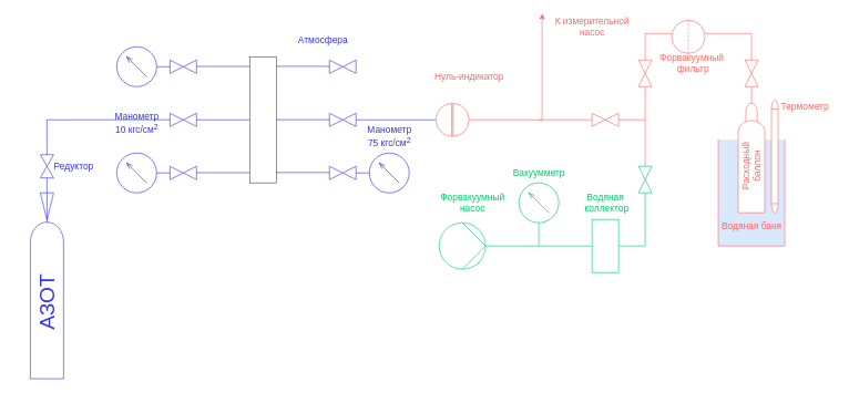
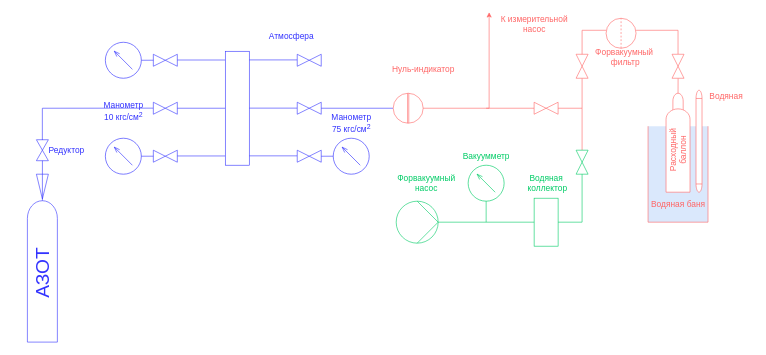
- <mxCell id="55" value="Термометр" style="text;html=1;resizable=0;autosize=1;align=center;verticalAlign=middle;points=[];fillColor=none;strokeColor=none;rounded=0;fontColor=#FF6666;fontSize=14;" parent="1" vertex="1"><mxGeometry x="1165" y="150" width="90" height="20" as="geometry" /></mxCell>
+ <mxCell id="55" value="Водяная" style="text;html=1;resizable=0;autosize=1;align=center;verticalAlign=middle;points=[];fillColor=none;strokeColor=none;rounded=0;fontColor=#FF6666;fontSize=14;" parent="1" vertex="1"><mxGeometry x="1165" y="150" width="90" height="20" as="geometry" /></mxCell>
